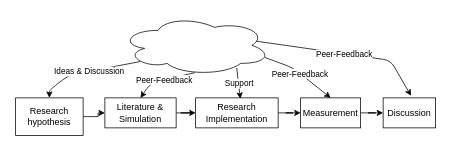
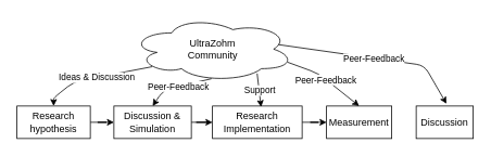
+ <mxCell id="3" value="&lt;div&gt;UltraZohm&lt;/div&gt;&lt;div&gt;Community&lt;br&gt;&lt;/div&gt;" style="text;html=1;strokeColor=none;fillColor=none;align=center;verticalAlign=middle;whiteSpace=wrap;rounded=0;" vertex="1" parent="1"><mxGeometry x="222.5" y="40" width="75" height="40" as="geometry" /></mxCell>
- <mxCell id="12" value="Literature &amp;amp; Simulation" style="whiteSpace=wrap;html=1;" vertex="1" parent="1"><mxGeometry x="139" y="130" width="95" height="40" as="geometry" /></mxCell>
+ <mxCell id="12" value="Discussion &amp;amp; Simulation" style="whiteSpace=wrap;html=1;" vertex="1" parent="1"><mxGeometry x="139" y="130" width="95" height="40" as="geometry" /></mxCell>
- <mxCell id="4" value="" style="edgeStyle=orthogonalEdgeStyle;rounded=0;orthogonalLoop=1;jettySize=auto;html=1;" edge="1" parent="1" source="5" target="10"><mxGeometry relative="1" as="geometry" /></mxCell>
- <mxCell id="9" value="&lt;div&gt;Research&lt;/div&gt;&lt;div&gt;hypothesis&lt;br&gt;&lt;/div&gt;" style="whiteSpace=wrap;html=1;" vertex="1" parent="1"><mxGeometry x="20" y="130" width="90" height="50" as="geometry" /></mxCell>
+ <mxCell id="9" value="&lt;div&gt;Research&lt;/div&gt;&lt;div&gt;hypothesis&lt;br&gt;&lt;/div&gt;" style="whiteSpace=wrap;html=1;" vertex="1" parent="1"><mxGeometry x="20" y="130" width="90" height="40" as="geometry" /></mxCell>
